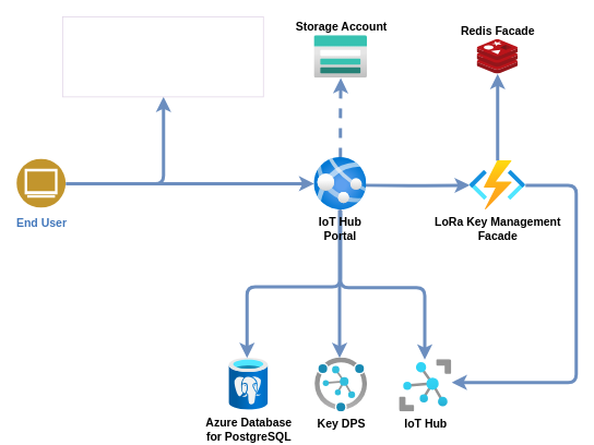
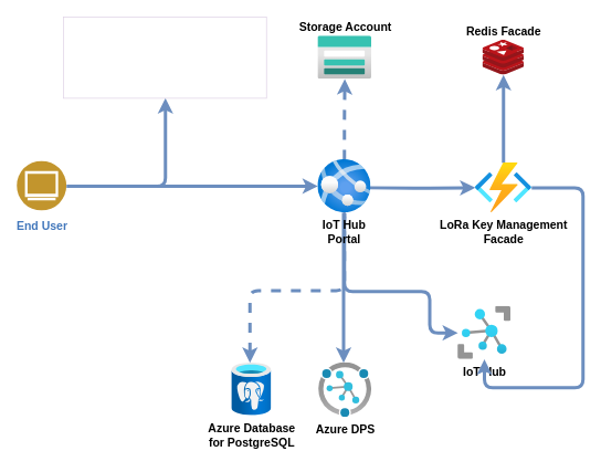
- <mxCell id="18" style="edgeStyle=orthogonalEdgeStyle;rounded=1;orthogonalLoop=1;jettySize=auto;html=1;strokeColor=#6c8ebf;fillColor=#dae8fc;strokeWidth=4;exitX=0.521;exitY=0.986;exitDx=0;exitDy=0;exitPerimeter=0;" parent="1" source="19" target="17" edge="1"><mxGeometry relative="1" as="geometry"><mxPoint x="413" y="256" as="sourcePoint" /><mxPoint x="370" y="447" as="targetPoint" /><Array as="points"><mxPoint x="415" y="255" /><mxPoint x="415" y="350" /><mxPoint x="301" y="350" /></Array></mxGeometry></mxCell>
+ <mxCell id="18" style="edgeStyle=orthogonalEdgeStyle;rounded=1;orthogonalLoop=1;jettySize=auto;html=1;strokeColor=#6c8ebf;fillColor=#dae8fc;strokeWidth=4;exitX=0.521;exitY=0.986;exitDx=0;exitDy=0;exitPerimeter=0;dashed=1;" parent="1" source="19" target="17" edge="1"><mxGeometry relative="1" as="geometry"><mxPoint x="413" y="256" as="sourcePoint" /><mxPoint x="370" y="447" as="targetPoint" /><Array as="points"><mxPoint x="415" y="255" /><mxPoint x="415" y="350" /><mxPoint x="301" y="350" /></Array></mxGeometry></mxCell>
- <mxCell id="5" value="IoT Hub&lt;br style=&quot;font-size: 14px;&quot;&gt;" style="aspect=fixed;html=1;points=[];align=center;image;fontSize=14;image=img/lib/azure2/iot/IoT_Hub.svg;labelPosition=center;verticalLabelPosition=bottom;verticalAlign=top;fontStyle=1" parent="1" vertex="1"><mxGeometry x="487" y="439" width="64" height="64" as="geometry" /></mxCell>
+ <mxCell id="5" value="IoT Hub&lt;br style=&quot;font-size: 14px;&quot;&gt;" style="aspect=fixed;html=1;points=[];align=center;image;fontSize=14;image=img/lib/azure2/iot/IoT_Hub.svg;labelPosition=center;verticalLabelPosition=bottom;verticalAlign=top;fontStyle=1" parent="1" vertex="1"><mxGeometry x="552" y="369" width="64" height="64" as="geometry" /></mxCell>
- <mxCell id="15" value="Key DPS" style="aspect=fixed;html=1;points=[];align=center;image;fontSize=14;image=img/lib/azure2/iot/Device_Provisioning_Services.svg;labelPosition=center;verticalLabelPosition=bottom;verticalAlign=top;fontStyle=1" parent="1" vertex="1"><mxGeometry x="384" y="437" width="64" height="66" as="geometry" /></mxCell>
+ <mxCell id="15" value="Azure DPS" style="aspect=fixed;html=1;points=[];align=center;image;fontSize=14;image=img/lib/azure2/iot/Device_Provisioning_Services.svg;labelPosition=center;verticalLabelPosition=bottom;verticalAlign=top;fontStyle=1" parent="1" vertex="1"><mxGeometry x="384" y="437" width="64" height="66" as="geometry" /></mxCell>
